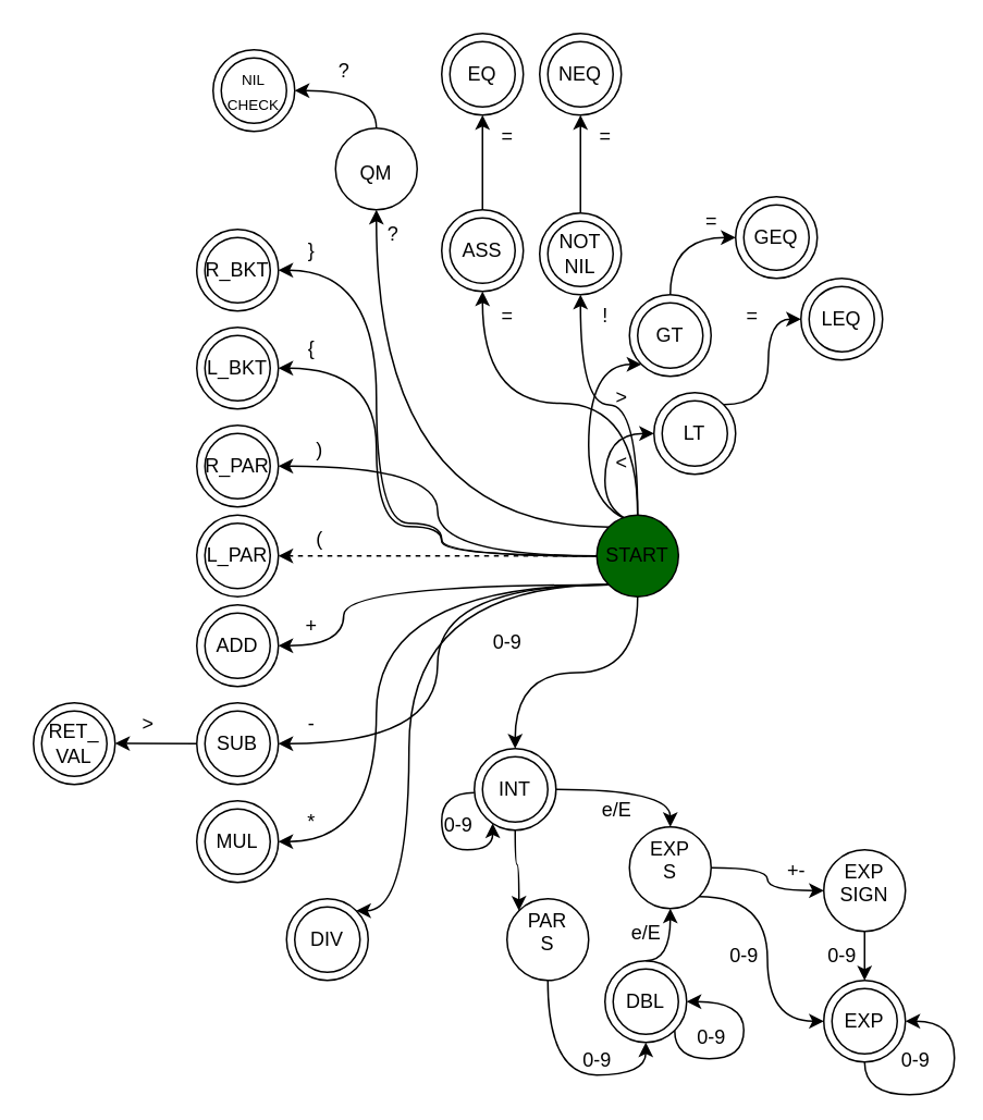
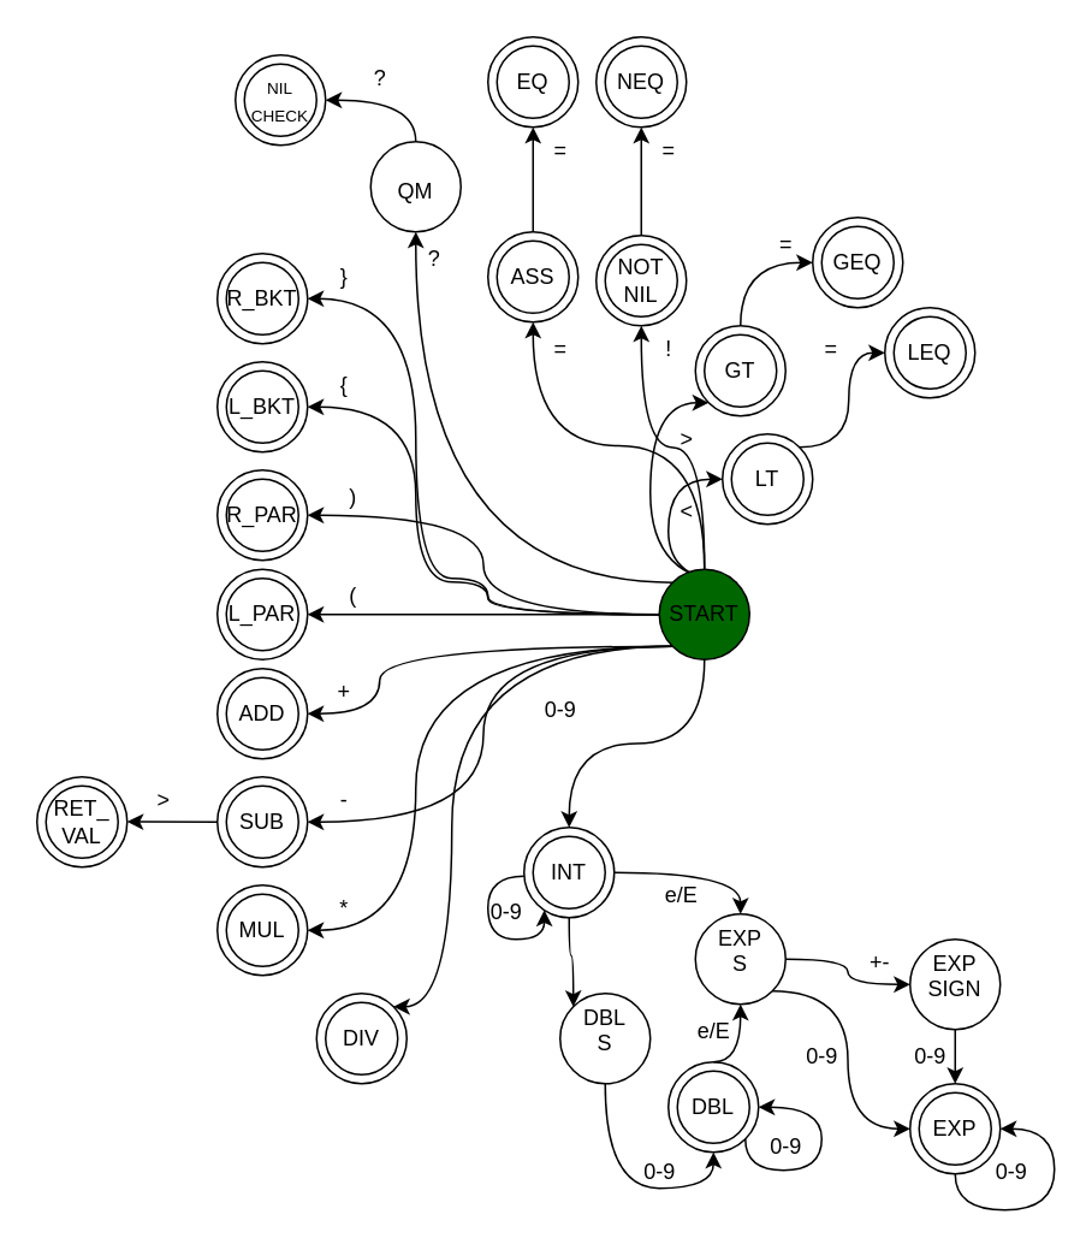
- <mxCell id="2" style="edgeStyle=orthogonalEdgeStyle;rounded=0;orthogonalLoop=1;jettySize=auto;html=1;exitX=0;exitY=0.5;exitDx=0;exitDy=0;entryX=1;entryY=0.5;entryDx=0;entryDy=0;fontFamily=Helvetica;fontSize=12;fontColor=default;dashed=1;" edge="1" parent="1" source="16" target="19"><mxGeometry relative="1" as="geometry" /></mxCell>
+ <mxCell id="2" style="edgeStyle=orthogonalEdgeStyle;rounded=0;orthogonalLoop=1;jettySize=auto;html=1;exitX=0;exitY=0.5;exitDx=0;exitDy=0;entryX=1;entryY=0.5;entryDx=0;entryDy=0;fontFamily=Helvetica;fontSize=12;fontColor=default;" edge="1" parent="1" source="16" target="19"><mxGeometry relative="1" as="geometry" /></mxCell>
- <mxCell id="103" value="PAR&lt;div&gt;S&lt;br&gt;&lt;/div&gt;" style="ellipse;whiteSpace=wrap;html=1;pointerEvents=0;align=center;verticalAlign=top;fontFamily=Helvetica;fontSize=12;fontColor=default;fillColor=none;gradientColor=none;" vertex="1" parent="1"><mxGeometry x="310" y="550" width="50" height="50" as="geometry" /></mxCell>
+ <mxCell id="103" value="DBL&lt;div&gt;S&lt;br&gt;&lt;/div&gt;" style="ellipse;whiteSpace=wrap;html=1;pointerEvents=0;align=center;verticalAlign=top;fontFamily=Helvetica;fontSize=12;fontColor=default;fillColor=none;gradientColor=none;" vertex="1" parent="1"><mxGeometry x="310" y="550" width="50" height="50" as="geometry" /></mxCell>
